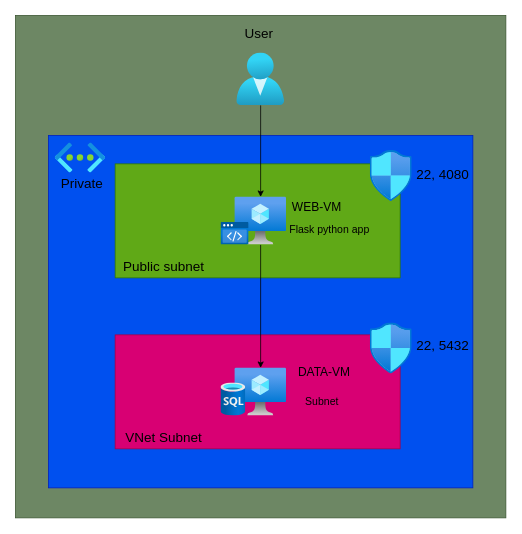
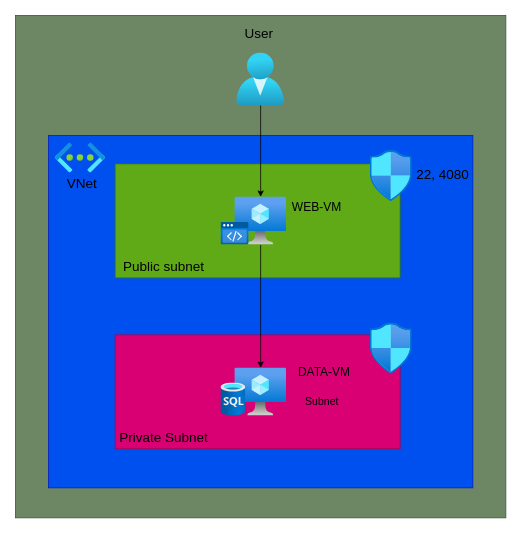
- <mxCell id="14" value="&lt;font style=&quot;font-size: 18px;&quot;&gt;Private&lt;/font&gt;" style="text;html=1;align=center;verticalAlign=middle;whiteSpace=wrap;rounded=0;" parent="1" vertex="1"><mxGeometry x="64" y="230" width="90" height="30" as="geometry" /></mxCell>
+ <mxCell id="14" value="&lt;font style=&quot;font-size: 18px;&quot;&gt;VNet&lt;/font&gt;" style="text;html=1;align=center;verticalAlign=middle;whiteSpace=wrap;rounded=0;" parent="1" vertex="1"><mxGeometry x="64" y="230" width="90" height="30" as="geometry" /></mxCell>
- <mxCell id="19" value="&lt;font style=&quot;font-size: 14px;&quot;&gt;Flask python app&lt;/font&gt;" style="text;html=1;align=center;verticalAlign=middle;whiteSpace=wrap;rounded=0;" parent="1" vertex="1"><mxGeometry x="384" y="290" width="110" height="30" as="geometry" /></mxCell>
- <mxCell id="16" value="&lt;font style=&quot;font-size: 18px;&quot;&gt;22, 5432&lt;/font&gt;" style="text;html=1;align=center;verticalAlign=middle;whiteSpace=wrap;rounded=0;" parent="1" vertex="1"><mxGeometry x="550" y="446" width="80" height="30" as="geometry" /></mxCell>
- <mxCell id="13" value="VNet Subnet" style="text;html=1;align=center;verticalAlign=middle;whiteSpace=wrap;rounded=0;fontSize=18;" parent="1" vertex="1"><mxGeometry x="153" y="568" width="130" height="30" as="geometry" /></mxCell>
+ <mxCell id="13" value="Private Subnet" style="text;html=1;align=center;verticalAlign=middle;whiteSpace=wrap;rounded=0;fontSize=18;" parent="1" vertex="1"><mxGeometry x="153" y="568" width="130" height="30" as="geometry" /></mxCell>
